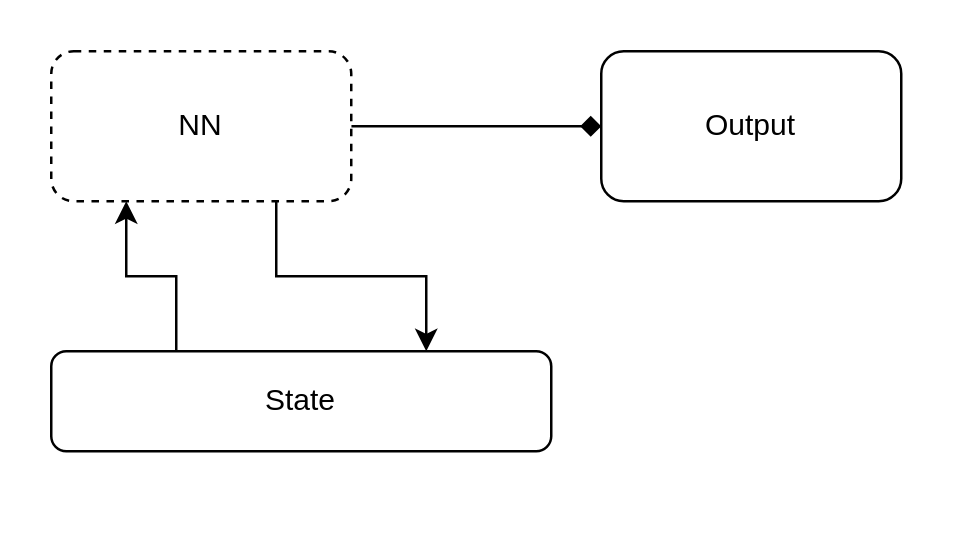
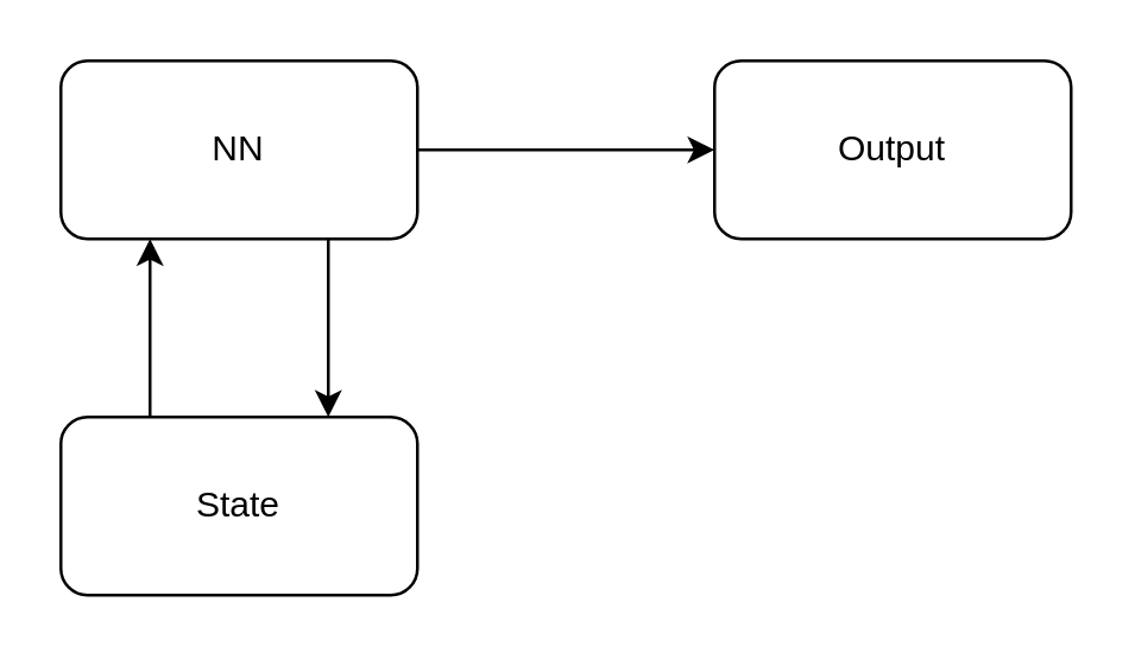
- <mxCell id="5" value="NN" style="rounded=1;whiteSpace=wrap;html=1;dashed=1;" vertex="1" parent="1"><mxGeometry x="20" y="20" width="120" height="60" as="geometry" /></mxCell>
+ <mxCell id="5" value="NN" style="rounded=1;whiteSpace=wrap;html=1;" vertex="1" parent="1"><mxGeometry x="20" y="20" width="120" height="60" as="geometry" /></mxCell>
- <mxCell id="3" style="edgeStyle=orthogonalEdgeStyle;rounded=0;orthogonalLoop=1;jettySize=auto;html=1;exitX=1;exitY=0.5;exitDx=0;exitDy=0;endArrow=diamond;" edge="1" parent="1" source="5" target="2"><mxGeometry relative="1" as="geometry" /></mxCell>
+ <mxCell id="3" style="edgeStyle=orthogonalEdgeStyle;rounded=0;orthogonalLoop=1;jettySize=auto;html=1;exitX=1;exitY=0.5;exitDx=0;exitDy=0;" edge="1" parent="1" source="5" target="2"><mxGeometry relative="1" as="geometry" /></mxCell>
- <mxCell id="7" value="State" style="rounded=1;whiteSpace=wrap;html=1;" vertex="1" parent="1"><mxGeometry x="20" y="140" width="200" height="40" as="geometry" /></mxCell>
+ <mxCell id="7" value="State" style="rounded=1;whiteSpace=wrap;html=1;" vertex="1" parent="1"><mxGeometry x="20" y="140" width="120" height="60" as="geometry" /></mxCell>
